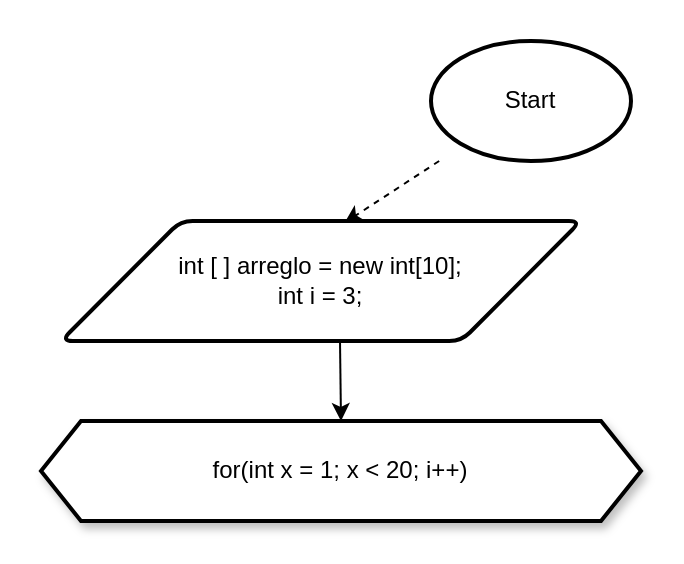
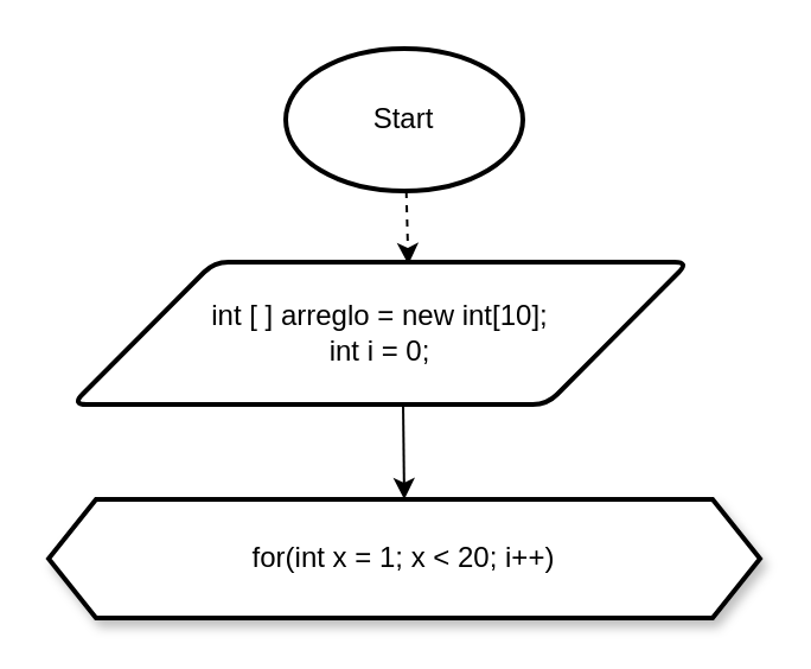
- <mxCell id="2" value="Start" style="strokeWidth=2;html=1;shape=mxgraph.flowchart.start_1;whiteSpace=wrap;" vertex="1" parent="1"><mxGeometry x="215" y="20" width="100" height="60" as="geometry" /></mxCell>
+ <mxCell id="2" value="Start" style="strokeWidth=2;html=1;shape=mxgraph.flowchart.start_1;whiteSpace=wrap;" vertex="1" parent="1"><mxGeometry x="120" y="20" width="100" height="60" as="geometry" /></mxCell>
- <mxCell id="3" value="int [ ] arreglo = new int[10];&lt;div&gt;int i = 3;&lt;/div&gt;" style="shape=parallelogram;html=1;strokeWidth=2;perimeter=parallelogramPerimeter;whiteSpace=wrap;rounded=1;arcSize=12;size=0.23;" vertex="1" parent="1"><mxGeometry x="30" y="110" width="260" height="60" as="geometry" /></mxCell>
+ <mxCell id="3" value="int [ ] arreglo = new int[10];&lt;div&gt;int i = 0;&lt;/div&gt;" style="shape=parallelogram;html=1;strokeWidth=2;perimeter=parallelogramPerimeter;whiteSpace=wrap;rounded=1;arcSize=12;size=0.23;" vertex="1" parent="1"><mxGeometry x="30" y="110" width="260" height="60" as="geometry" /></mxCell>
